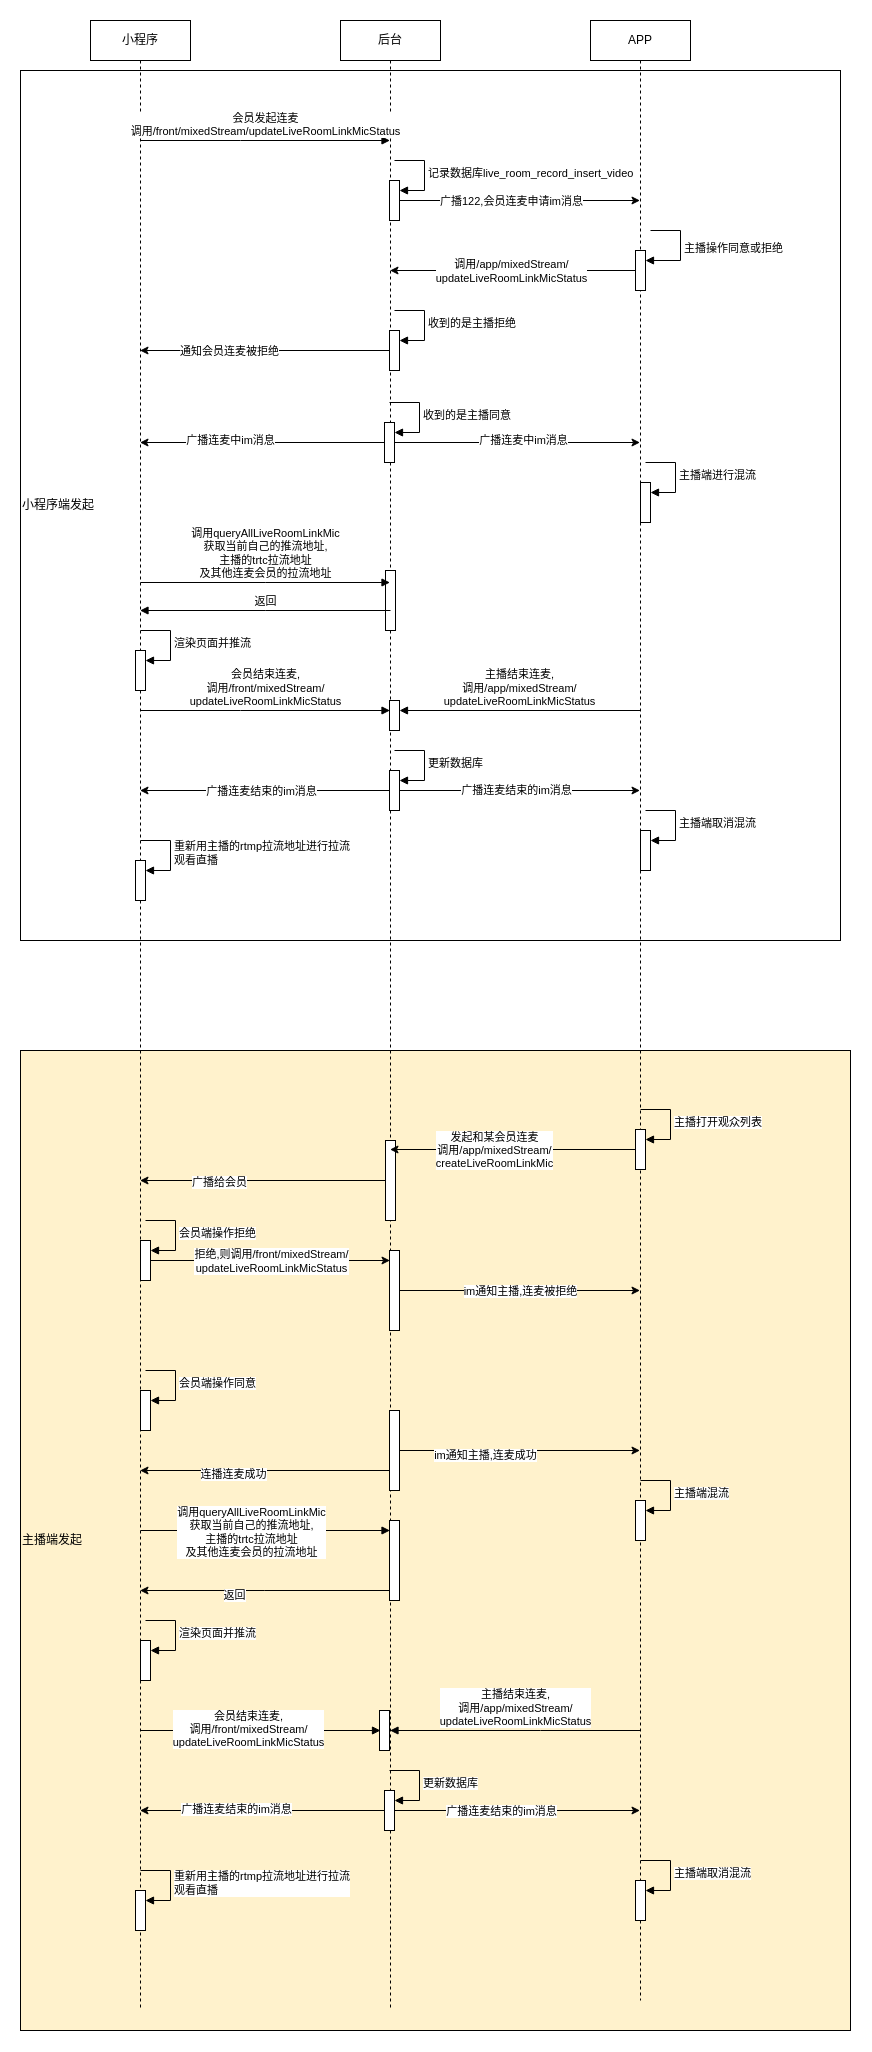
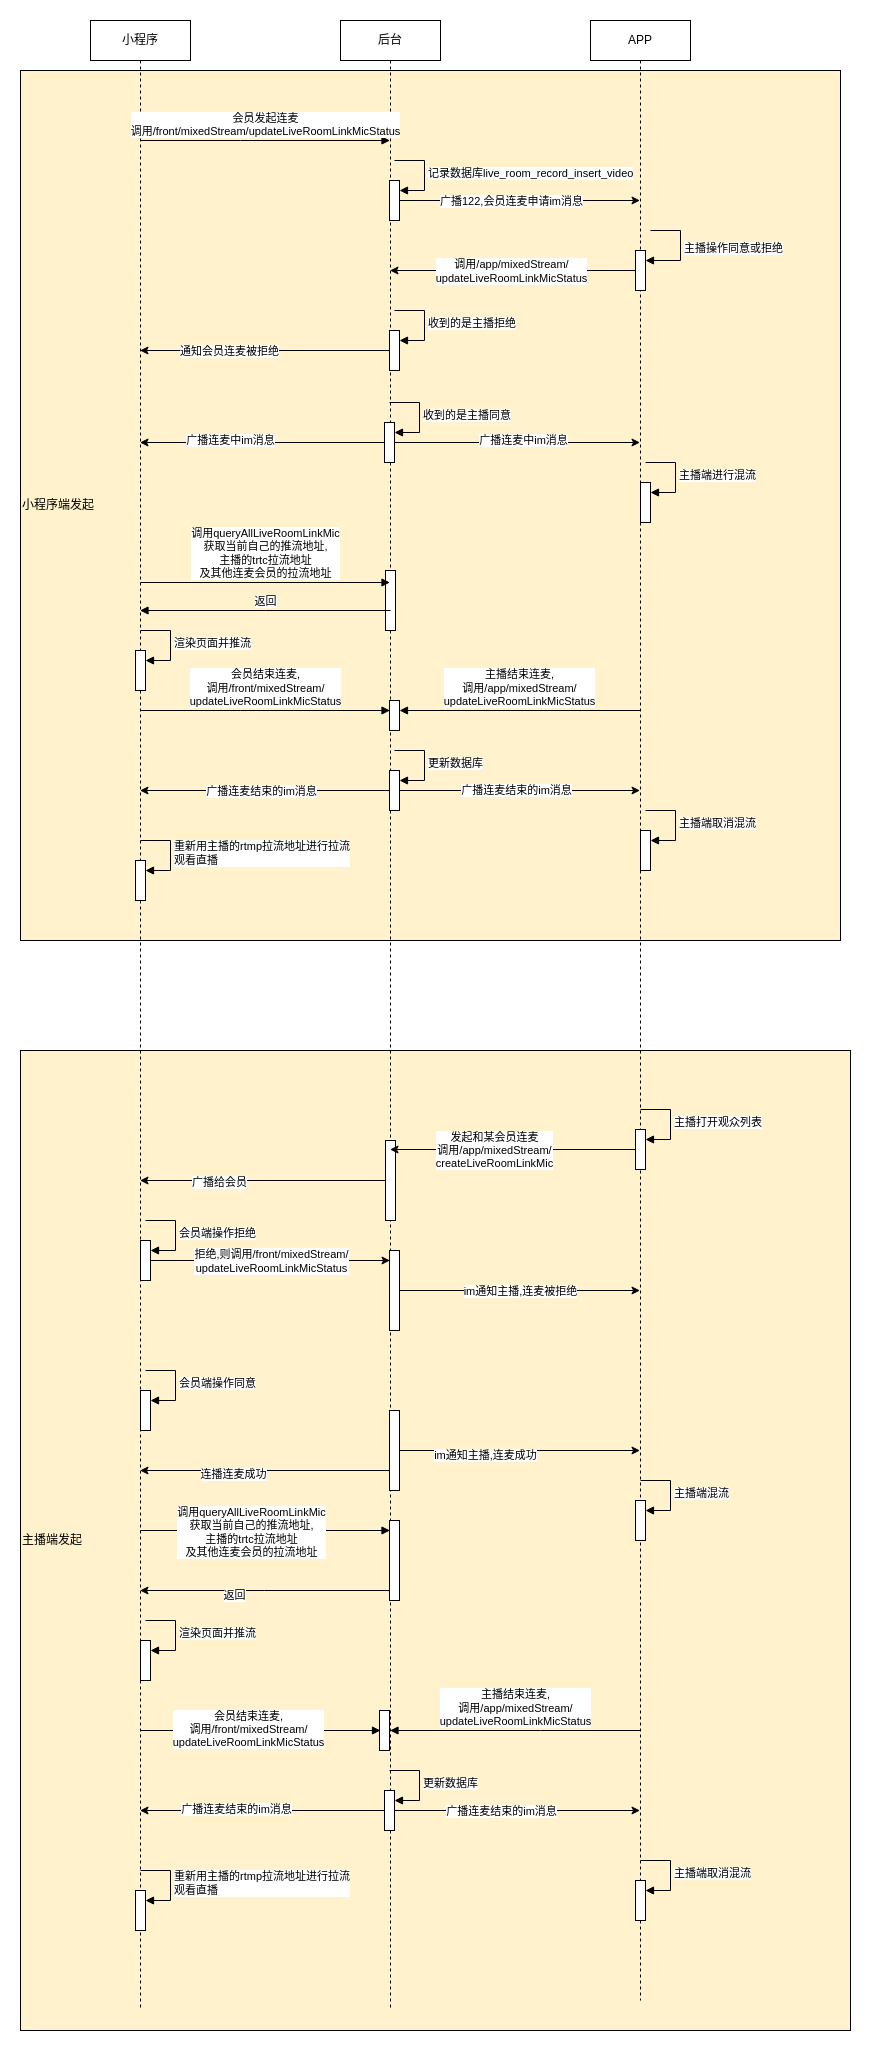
- <mxCell id="3" value="小程序端发起" style="html=1;whiteSpace=wrap;align=left;" vertex="1" parent="1"><mxGeometry x="20" y="70" width="820" height="870" as="geometry" /></mxCell>
+ <mxCell id="3" value="小程序端发起" style="html=1;whiteSpace=wrap;align=left;fillColor=#fff2cc;" vertex="1" parent="1"><mxGeometry x="20" y="70" width="820" height="870" as="geometry" /></mxCell>
